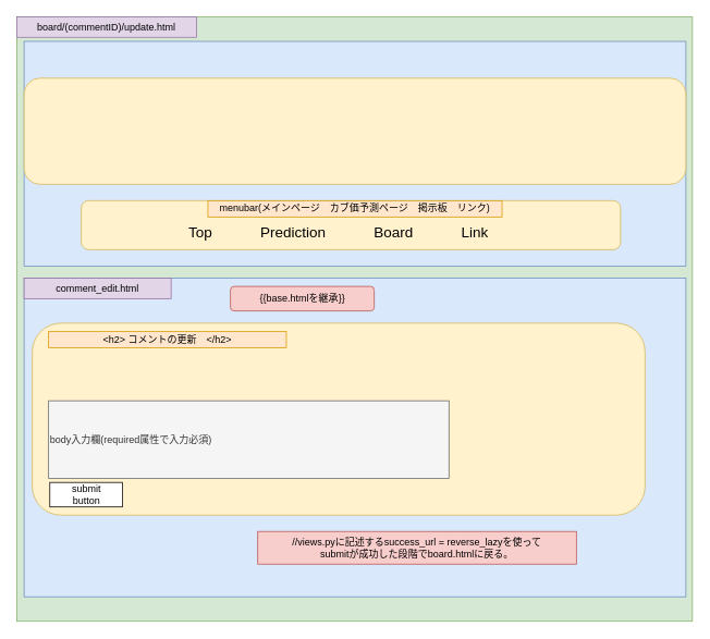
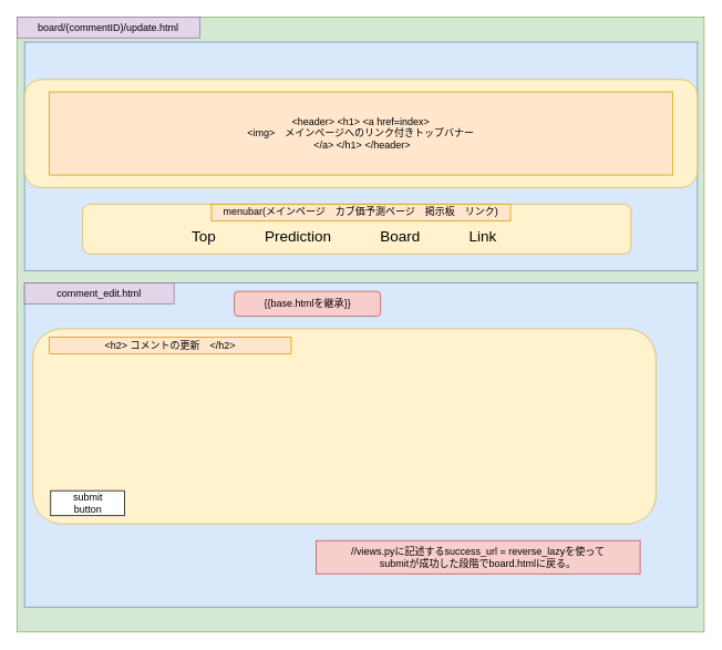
+ <mxCell id="6" value="&amp;lt;header&amp;gt; &amp;lt;h1&amp;gt; &amp;lt;a href=index&amp;gt;&lt;br&gt;&amp;lt;img&amp;gt;　メインページへのリンク付きトップバナー&lt;br&gt;&amp;nbsp;&amp;lt;/a&amp;gt; &amp;lt;/h1&amp;gt; &amp;lt;/header&amp;gt;" style="text;html=1;strokeColor=#d79b00;fillColor=#ffe6cc;align=center;verticalAlign=middle;whiteSpace=wrap;rounded=0;" parent="1" vertex="1"><mxGeometry x="59" y="110" width="750" height="100" as="geometry" /></mxCell>
- <mxCell id="12" value="body入力欄(required属性で入力必須)&lt;br&gt;&lt;div&gt;&lt;/div&gt;" style="text;html=1;align=left;verticalAlign=middle;whiteSpace=wrap;rounded=0;fillColor=#f5f5f5;strokeColor=#666666;fontColor=#333333;" parent="1" vertex="1"><mxGeometry x="59" y="490" width="490" height="95" as="geometry" /></mxCell>
- <mxCell id="17" value="//views.pyに記述するsuccess_url = reverse_lazyを使って&lt;br&gt;submitが成功した段階でboard.htmlに戻る。" style="text;html=1;strokeColor=#b85450;fillColor=#f8cecc;align=center;verticalAlign=middle;whiteSpace=wrap;rounded=0;" parent="1" vertex="1"><mxGeometry x="315" y="650" width="390" height="40" as="geometry" /></mxCell>
+ <mxCell id="17" value="//views.pyに記述するsuccess_url = reverse_lazyを使って&lt;br&gt;submitが成功した段階でboard.htmlに戻る。" style="text;html=1;strokeColor=#b85450;fillColor=#f8cecc;align=center;verticalAlign=middle;whiteSpace=wrap;rounded=0;" parent="1" vertex="1"><mxGeometry x="380" y="650" width="390" height="40" as="geometry" /></mxCell>
